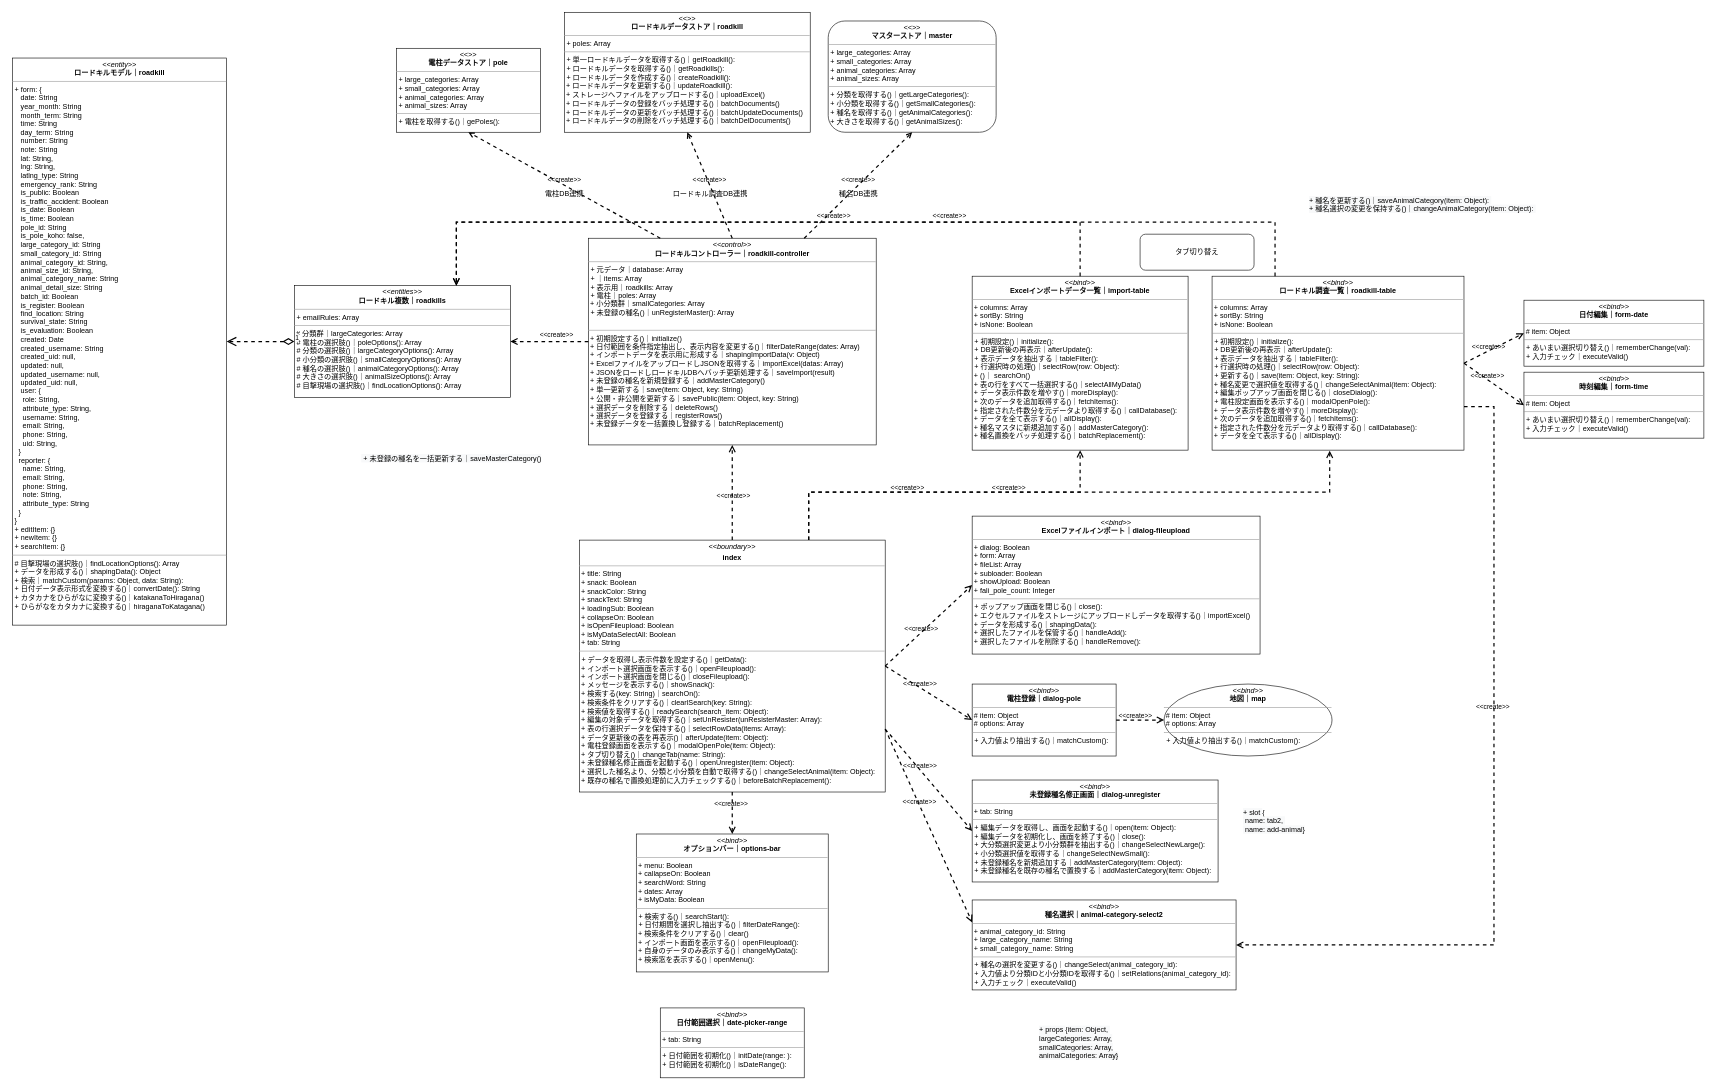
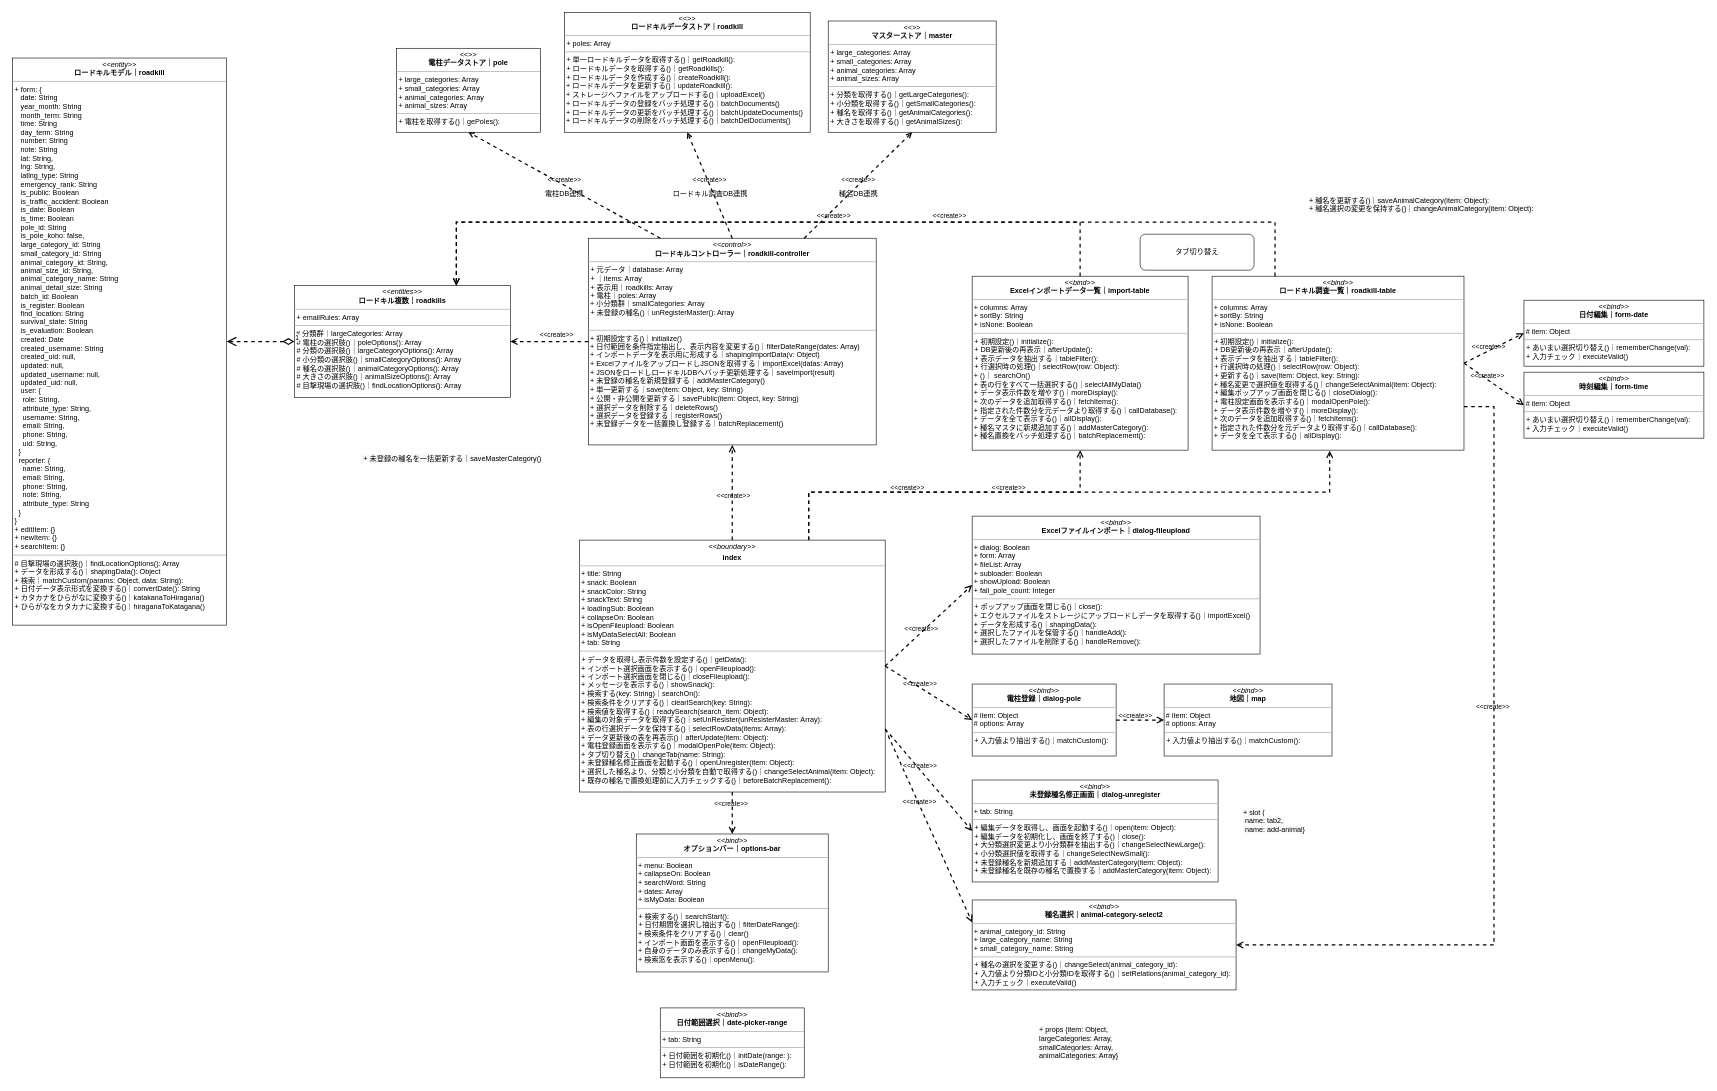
- <mxCell id="22" value="&lt;p style=&quot;margin:0px;margin-top:4px;text-align:center;&quot;&gt;&lt;i&gt;&amp;lt;&amp;lt;&amp;gt;&amp;gt;&lt;/i&gt;&lt;br&gt;&lt;b&gt;マスターストア｜master&lt;/b&gt;&lt;br&gt;&lt;/p&gt;&lt;hr size=&quot;1&quot;&gt;&lt;p style=&quot;margin:0px;margin-left:4px;&quot;&gt;+ large_categories: Array&lt;/p&gt;&lt;p style=&quot;margin:0px;margin-left:4px;&quot;&gt;+ small_categories: Array&lt;br&gt;&lt;/p&gt;&lt;p style=&quot;margin:0px;margin-left:4px;&quot;&gt;+ animal_categories: Array&lt;/p&gt;&lt;p style=&quot;margin:0px;margin-left:4px;&quot;&gt;+ animal_sizes: Array&lt;br&gt;&lt;/p&gt;&lt;hr size=&quot;1&quot;&gt;&lt;p style=&quot;margin:0px;margin-left:4px;&quot;&gt;&lt;span style=&quot;background-color: initial;&quot;&gt;+ 分類を取得する()｜getLargeCategories():&lt;/span&gt;&lt;/p&gt;&lt;p style=&quot;margin:0px;margin-left:4px;&quot;&gt;+ 小分類を取得する()｜getSmallCategories():&lt;/p&gt;&lt;p style=&quot;margin:0px;margin-left:4px;&quot;&gt;+ 種名を取得する()｜getAnimalCategories():&lt;/p&gt;&lt;p style=&quot;margin:0px;margin-left:4px;&quot;&gt;+ 大きさを取得する()｜getAnimalSizes():&lt;br&gt;&lt;/p&gt;" style="verticalAlign=top;align=left;overflow=fill;fontSize=12;fontFamily=Helvetica;html=1;fontColor=#000000;rounded=1;" parent="1" vertex="1"><mxGeometry x="1380" y="34.5" width="280" height="185.5" as="geometry" /></mxCell>
+ <mxCell id="22" value="&lt;p style=&quot;margin:0px;margin-top:4px;text-align:center;&quot;&gt;&lt;i&gt;&amp;lt;&amp;lt;&amp;gt;&amp;gt;&lt;/i&gt;&lt;br&gt;&lt;b&gt;マスターストア｜master&lt;/b&gt;&lt;br&gt;&lt;/p&gt;&lt;hr size=&quot;1&quot;&gt;&lt;p style=&quot;margin:0px;margin-left:4px;&quot;&gt;+ large_categories: Array&lt;/p&gt;&lt;p style=&quot;margin:0px;margin-left:4px;&quot;&gt;+ small_categories: Array&lt;br&gt;&lt;/p&gt;&lt;p style=&quot;margin:0px;margin-left:4px;&quot;&gt;+ animal_categories: Array&lt;/p&gt;&lt;p style=&quot;margin:0px;margin-left:4px;&quot;&gt;+ animal_sizes: Array&lt;br&gt;&lt;/p&gt;&lt;hr size=&quot;1&quot;&gt;&lt;p style=&quot;margin:0px;margin-left:4px;&quot;&gt;&lt;span style=&quot;background-color: initial;&quot;&gt;+ 分類を取得する()｜getLargeCategories():&lt;/span&gt;&lt;/p&gt;&lt;p style=&quot;margin:0px;margin-left:4px;&quot;&gt;+ 小分類を取得する()｜getSmallCategories():&lt;/p&gt;&lt;p style=&quot;margin:0px;margin-left:4px;&quot;&gt;+ 種名を取得する()｜getAnimalCategories():&lt;/p&gt;&lt;p style=&quot;margin:0px;margin-left:4px;&quot;&gt;+ 大きさを取得する()｜getAnimalSizes():&lt;br&gt;&lt;/p&gt;" style="verticalAlign=top;align=left;overflow=fill;fontSize=12;fontFamily=Helvetica;html=1;fontColor=#000000;" parent="1" vertex="1"><mxGeometry x="1380" y="34.5" width="280" height="185.5" as="geometry" /></mxCell>
- <mxCell id="13" value="&lt;p style=&quot;margin:0px;margin-top:4px;text-align:center;&quot;&gt;&lt;i&gt;&amp;lt;&amp;lt;bind&amp;gt;&amp;gt;&lt;/i&gt;&lt;br&gt;&lt;b&gt;地図｜map&lt;/b&gt;&lt;/p&gt;&lt;hr size=&quot;1&quot;&gt;&lt;div&gt;&lt;span style=&quot;background-color: initial;&quot;&gt;&amp;nbsp;# item: Object&lt;/span&gt;&lt;/div&gt;&lt;div&gt;&lt;span style=&quot;background-color: initial;&quot;&gt;&amp;nbsp;# options: Array&lt;/span&gt;&lt;/div&gt;&lt;hr size=&quot;1&quot;&gt;&lt;p style=&quot;margin:0px;margin-left:4px;&quot;&gt;&lt;span style=&quot;background-color: initial;&quot;&gt;+ 入力値より抽出する()｜matchCustom():&amp;nbsp;&lt;/span&gt;&lt;/p&gt;" style="ellipse;verticalAlign=top;align=left;overflow=fill;fontSize=12;fontFamily=Helvetica;html=1;" parent="1" vertex="1"><mxGeometry x="1940" y="1140" width="280" height="120" as="geometry" /></mxCell>
+ <mxCell id="13" value="&lt;p style=&quot;margin:0px;margin-top:4px;text-align:center;&quot;&gt;&lt;i&gt;&amp;lt;&amp;lt;bind&amp;gt;&amp;gt;&lt;/i&gt;&lt;br&gt;&lt;b&gt;地図｜map&lt;/b&gt;&lt;/p&gt;&lt;hr size=&quot;1&quot;&gt;&lt;div&gt;&lt;span style=&quot;background-color: initial;&quot;&gt;&amp;nbsp;# item: Object&lt;/span&gt;&lt;/div&gt;&lt;div&gt;&lt;span style=&quot;background-color: initial;&quot;&gt;&amp;nbsp;# options: Array&lt;/span&gt;&lt;/div&gt;&lt;hr size=&quot;1&quot;&gt;&lt;p style=&quot;margin:0px;margin-left:4px;&quot;&gt;&lt;span style=&quot;background-color: initial;&quot;&gt;+ 入力値より抽出する()｜matchCustom():&amp;nbsp;&lt;/span&gt;&lt;/p&gt;" style="verticalAlign=top;align=left;overflow=fill;fontSize=12;fontFamily=Helvetica;html=1;" parent="1" vertex="1"><mxGeometry x="1940" y="1140" width="280" height="120" as="geometry" /></mxCell>
